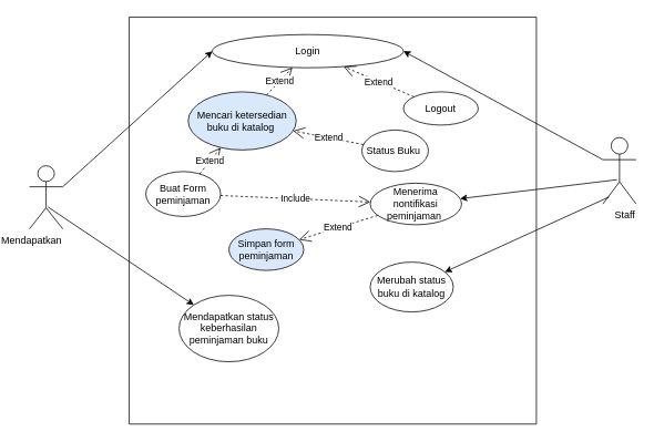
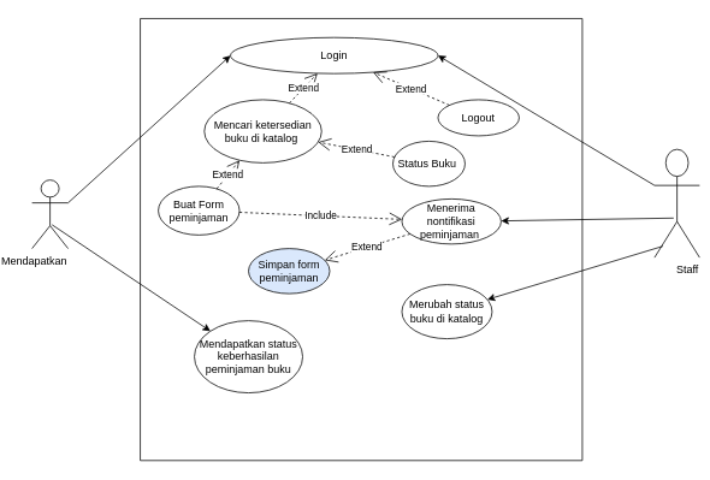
- <mxCell id="5" value="Mencari ketersedian buku di katalog&amp;nbsp;" style="ellipse;whiteSpace=wrap;html=1;fillColor=#dae8fc;" parent="3" vertex="1"><mxGeometry x="71" y="90" width="130" height="70" as="geometry" /></mxCell>
+ <mxCell id="5" value="Mencari ketersedian buku di katalog&amp;nbsp;" style="ellipse;whiteSpace=wrap;html=1;" parent="3" vertex="1"><mxGeometry x="71" y="90" width="130" height="70" as="geometry" /></mxCell>
- <mxCell id="20" value="Staff" style="shape=umlActor;verticalLabelPosition=bottom;verticalAlign=top;html=1;align=right;" parent="1" vertex="1"><mxGeometry x="710" y="165" width="40" height="80" as="geometry" /></mxCell>
+ <mxCell id="20" value="Staff" style="shape=umlActor;verticalLabelPosition=bottom;verticalAlign=top;html=1;align=right;" parent="1" vertex="1"><mxGeometry x="710" y="165" width="50" height="120" as="geometry" /></mxCell>
